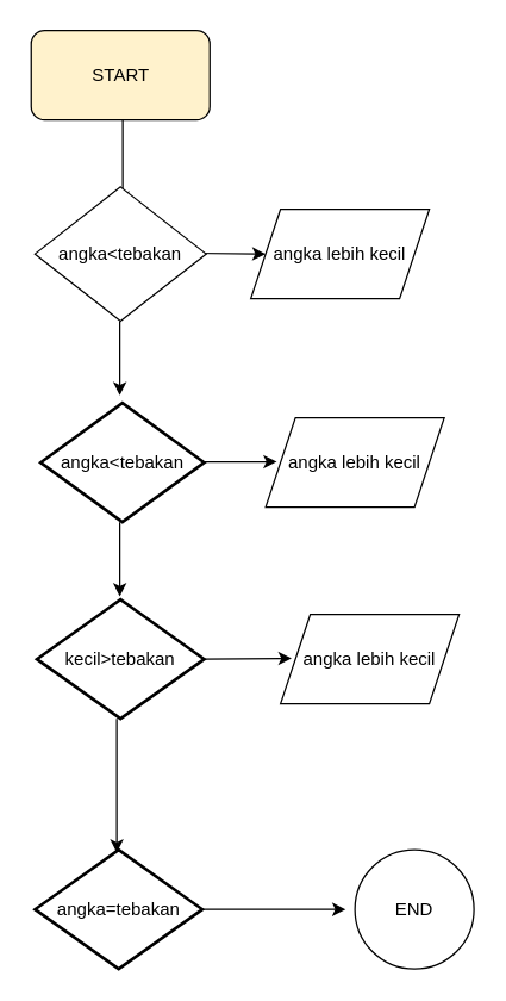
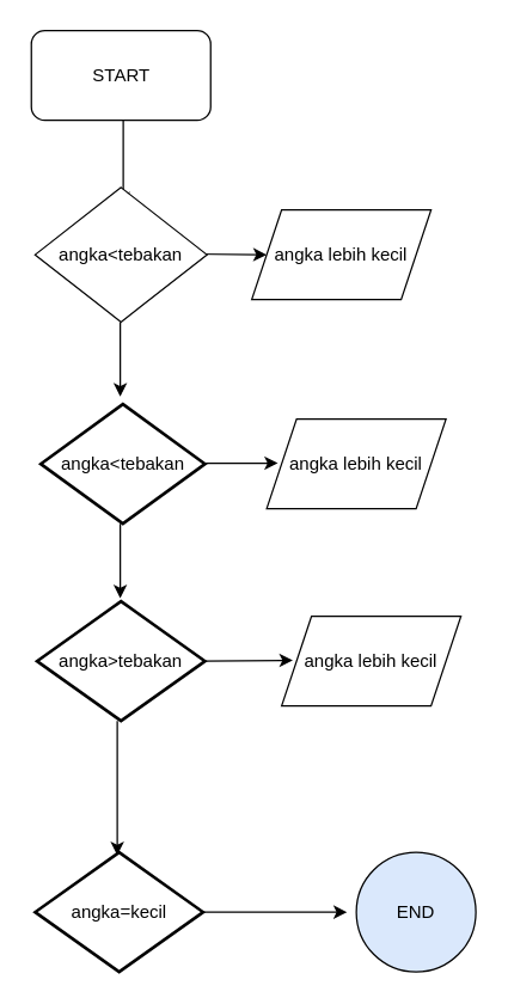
- <mxCell id="7" value="START" style="rounded=1;whiteSpace=wrap;html=1;fillColor=#fff2cc;" vertex="1" parent="1"><mxGeometry x="20.5" y="20" width="120" height="60" as="geometry" /></mxCell>
+ <mxCell id="7" value="START" style="rounded=1;whiteSpace=wrap;html=1;" vertex="1" parent="1"><mxGeometry x="20.5" y="20" width="120" height="60" as="geometry" /></mxCell>
- <mxCell id="10" value="kecil&amp;gt;tebakan" style="strokeWidth=2;html=1;shape=mxgraph.flowchart.decision;whiteSpace=wrap;" vertex="1" parent="1"><mxGeometry x="24.25" y="402" width="112.5" height="80" as="geometry" /></mxCell>
+ <mxCell id="10" value="angka&amp;gt;tebakan" style="strokeWidth=2;html=1;shape=mxgraph.flowchart.decision;whiteSpace=wrap;" vertex="1" parent="1"><mxGeometry x="24.25" y="402" width="112.5" height="80" as="geometry" /></mxCell>
- <mxCell id="18" value="angka=tebakan" style="strokeWidth=2;html=1;shape=mxgraph.flowchart.decision;whiteSpace=wrap;" vertex="1" parent="1"><mxGeometry x="23" y="570" width="112.5" height="80" as="geometry" /></mxCell>
+ <mxCell id="18" value="angka=kecil" style="strokeWidth=2;html=1;shape=mxgraph.flowchart.decision;whiteSpace=wrap;" vertex="1" parent="1"><mxGeometry x="23" y="570" width="112.5" height="80" as="geometry" /></mxCell>
- <mxCell id="19" value="END" style="ellipse;whiteSpace=wrap;html=1;aspect=fixed;" vertex="1" parent="1"><mxGeometry x="238" y="570" width="80" height="80" as="geometry" /></mxCell>
+ <mxCell id="19" value="END" style="ellipse;whiteSpace=wrap;html=1;aspect=fixed;fillColor=#dae8fc;" vertex="1" parent="1"><mxGeometry x="238" y="570" width="80" height="80" as="geometry" /></mxCell>
